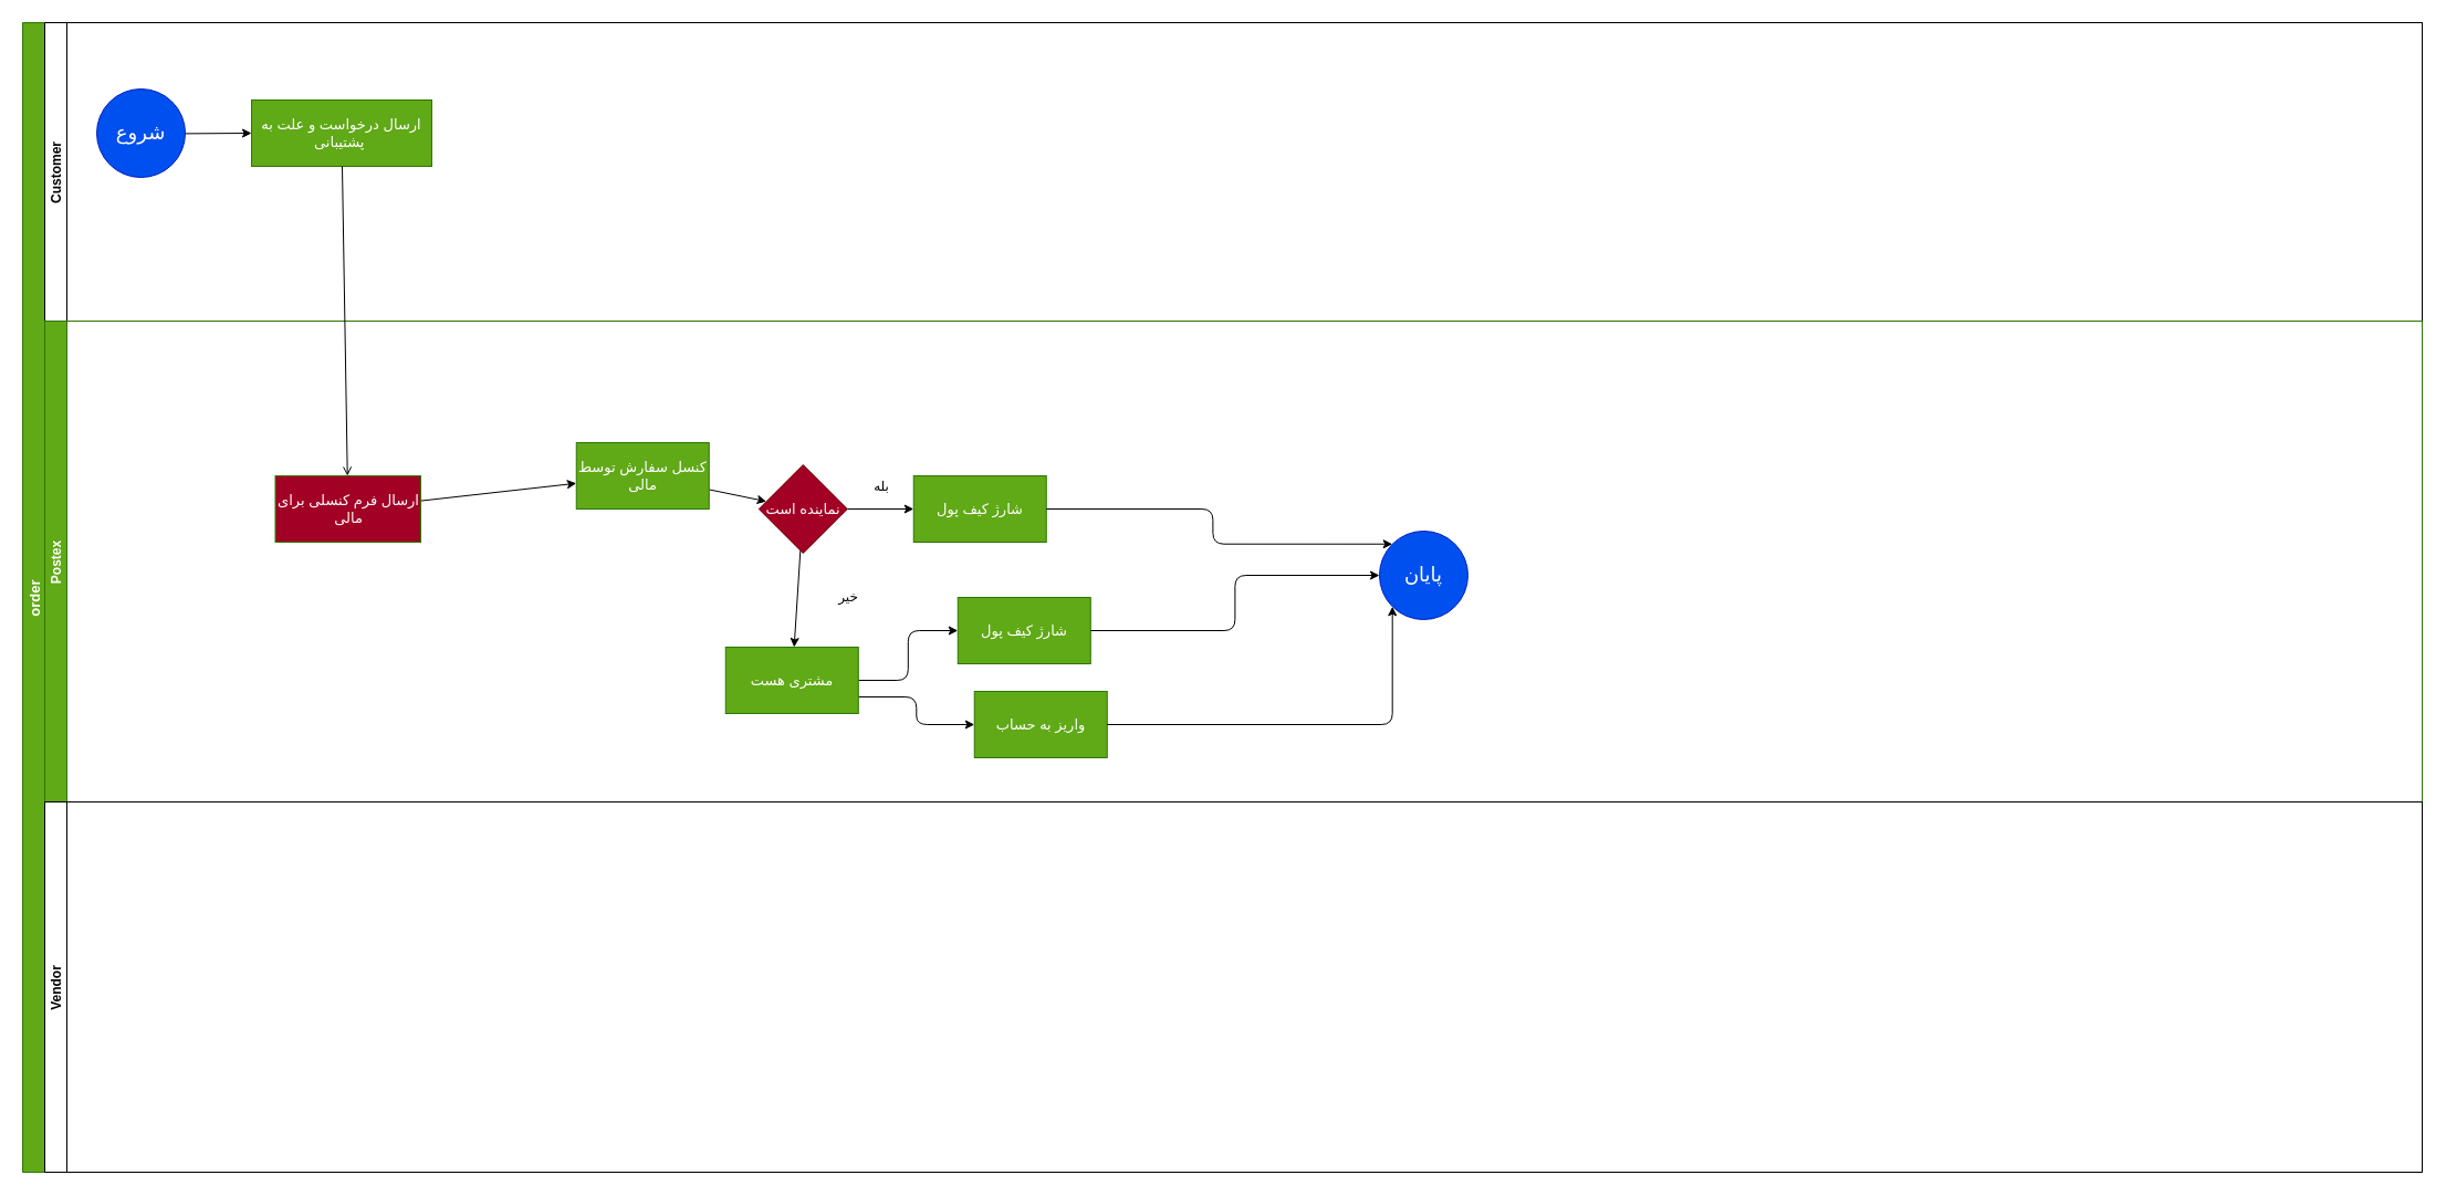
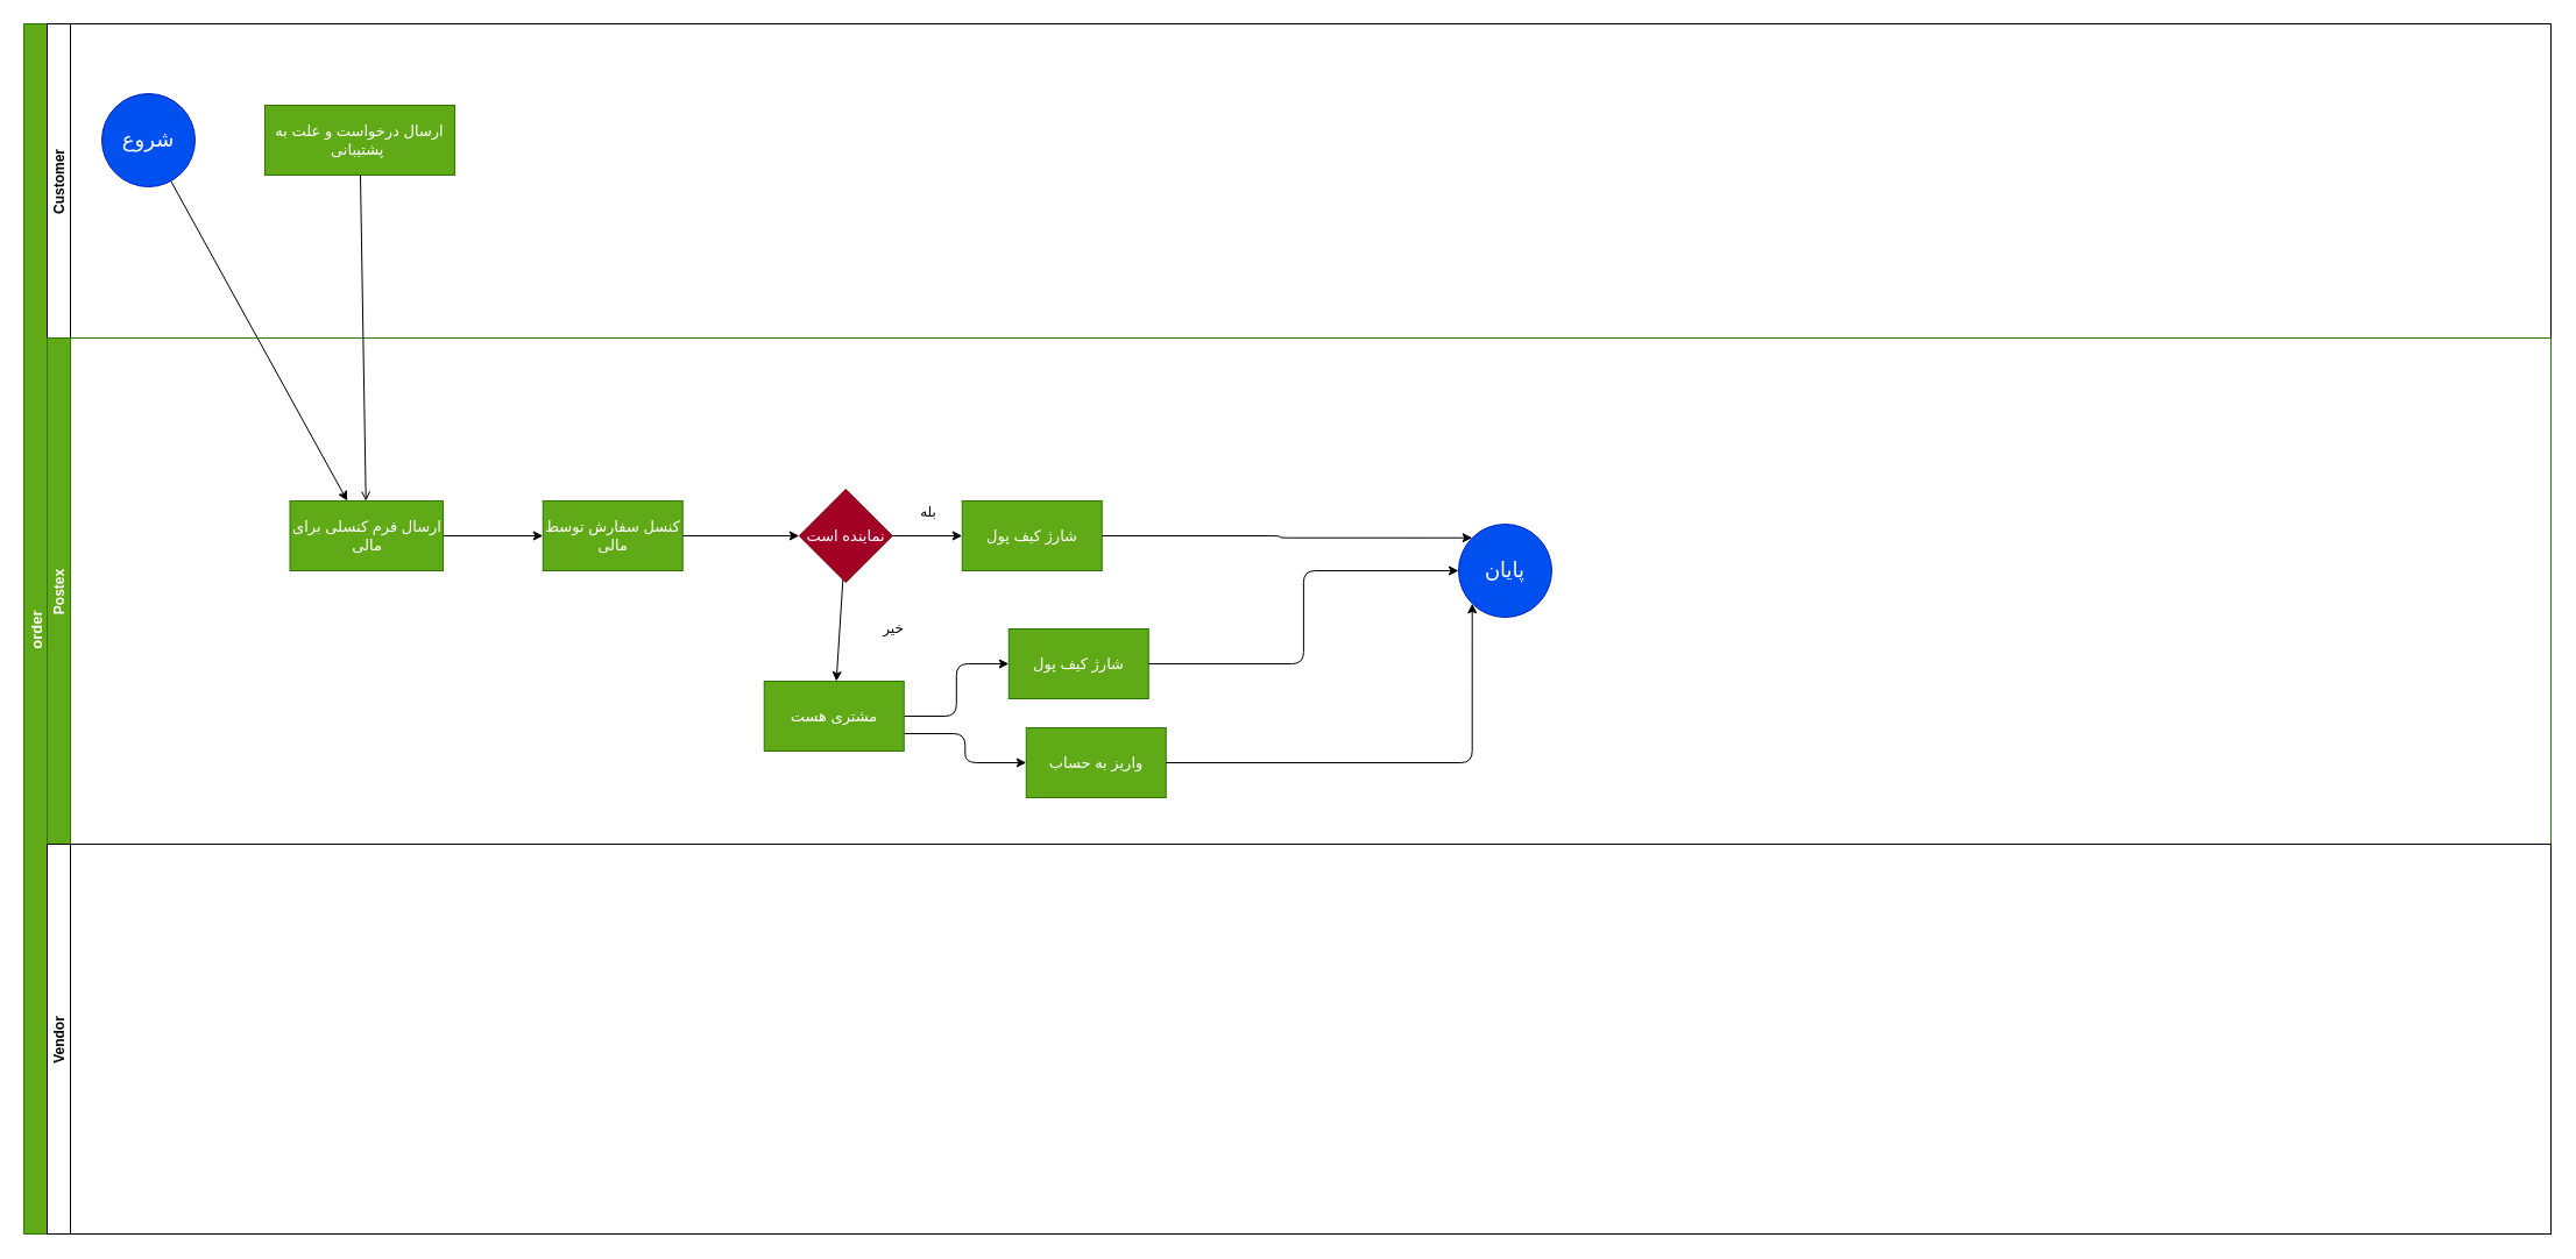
- <mxCell id="4" value="" style="edgeStyle=none;html=1;" parent="3" source="5" target="6" edge="1"><mxGeometry relative="1" as="geometry" /></mxCell>
+ <mxCell id="4" value="" style="edgeStyle=none;html=1;" parent="3" source="5" target="9" edge="1"><mxGeometry relative="1" as="geometry" /></mxCell>
- <mxCell id="11" value="کنسل سفارش توسط مالی" style="whiteSpace=wrap;html=1;fontSize=13;fontColor=#ffffff;strokeColor=#2D7600;fillColor=#60a917;" parent="7" vertex="1"><mxGeometry x="480.75" y="110" width="120" height="60" as="geometry" /></mxCell>
+ <mxCell id="11" value="کنسل سفارش توسط مالی" style="whiteSpace=wrap;html=1;fontSize=13;fontColor=#ffffff;strokeColor=#2D7600;fillColor=#60a917;" parent="7" vertex="1"><mxGeometry x="425.75" y="140" width="120" height="60" as="geometry" /></mxCell>
- <mxCell id="9" value="ارسال فرم کنسلی برای مالی" style="whiteSpace=wrap;html=1;fontSize=13;fontColor=#ffffff;strokeColor=#2D7600;fillColor=#a20025;" parent="7" vertex="1"><mxGeometry x="208.5" y="140" width="131.5" height="60" as="geometry" /></mxCell>
+ <mxCell id="9" value="ارسال فرم کنسلی برای مالی" style="whiteSpace=wrap;html=1;fontSize=13;fontColor=#ffffff;strokeColor=#2D7600;fillColor=#60a917;" parent="7" vertex="1"><mxGeometry x="208.5" y="140" width="131.5" height="60" as="geometry" /></mxCell>
- <mxCell id="25" value="&lt;font style=&quot;font-size: 18px&quot;&gt;پایان&lt;/font&gt;" style="ellipse;whiteSpace=wrap;html=1;aspect=fixed;fontSize=13;fillColor=#0050ef;strokeColor=#001DBC;fontColor=#ffffff;" parent="1" vertex="1"><mxGeometry x="1247" y="480" width="80" height="80" as="geometry" /></mxCell>
+ <mxCell id="25" value="&lt;font style=&quot;font-size: 18px&quot;&gt;پایان&lt;/font&gt;" style="ellipse;whiteSpace=wrap;html=1;aspect=fixed;fontSize=13;fillColor=#0050ef;strokeColor=#001DBC;fontColor=#ffffff;" parent="1" vertex="1"><mxGeometry x="1252" y="450" width="80" height="80" as="geometry" /></mxCell>
